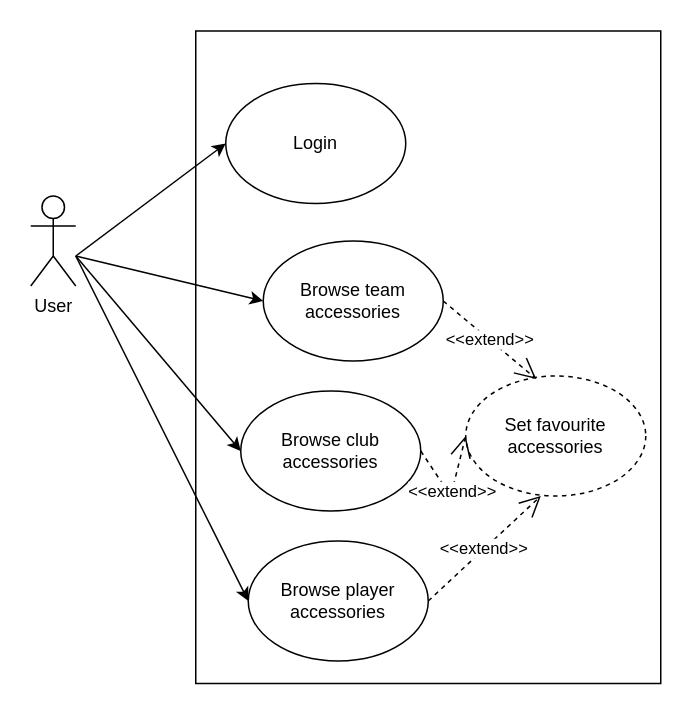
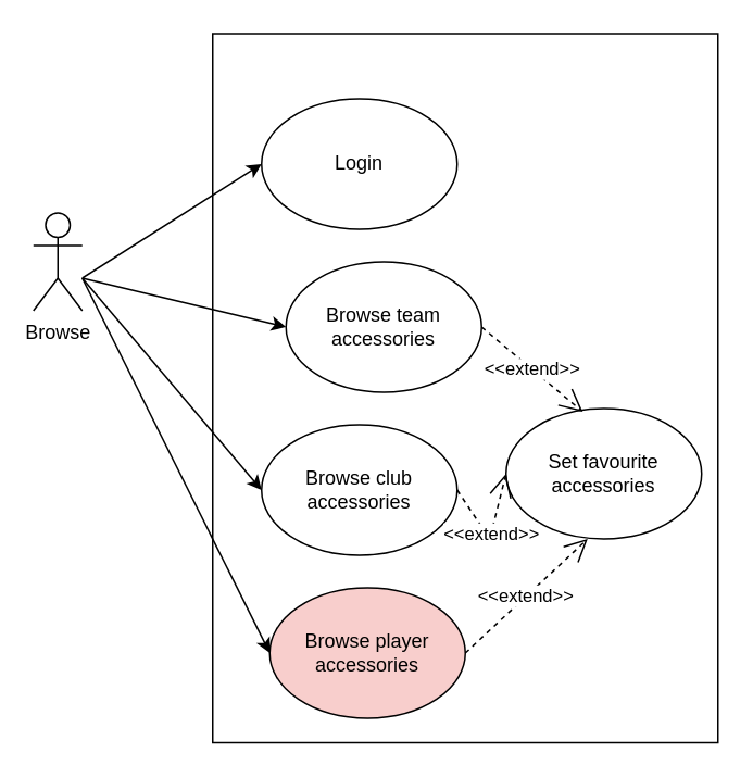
- <mxCell id="4" value="Login&lt;br&gt;" parent="1" vertex="1" style="ellipse;whiteSpace=wrap;html=1;"><mxGeometry x="150" y="55" as="geometry" height="80" width="120" /></mxCell>
+ <mxCell id="4" value="Login&lt;br&gt;" parent="1" vertex="1" style="ellipse;whiteSpace=wrap;html=1;"><mxGeometry as="geometry" height="80" width="120" y="60" x="160" /></mxCell>
- <mxCell id="2" value="User" parent="1" vertex="1" style="shape=umlActor;verticalLabelPosition=bottom;labelBackgroundColor=#ffffff;verticalAlign=top;html=1;outlineConnect=0;"><mxGeometry as="geometry" height="60" width="30" y="130" x="20" /></mxCell>
+ <mxCell id="2" value="Browse" parent="1" vertex="1" style="shape=umlActor;verticalLabelPosition=bottom;labelBackgroundColor=#ffffff;verticalAlign=top;html=1;outlineConnect=0;"><mxGeometry as="geometry" height="60" width="30" y="130" x="20" /></mxCell>
- <mxCell id="6" value="Set favourite accessories&lt;br&gt;" parent="1" vertex="1" style="ellipse;whiteSpace=wrap;html=1;dashed=1;"><mxGeometry as="geometry" height="80" width="120" y="250" x="310" /></mxCell>
+ <mxCell id="6" value="Set favourite accessories&lt;br&gt;" parent="1" vertex="1" style="ellipse;whiteSpace=wrap;html=1;"><mxGeometry as="geometry" height="80" width="120" y="250" x="310" /></mxCell>
- <mxCell id="9" value="Browse player accessories&lt;br&gt;" parent="1" vertex="1" style="ellipse;whiteSpace=wrap;html=1;"><mxGeometry as="geometry" height="80" width="120" y="360" x="165" /></mxCell>
+ <mxCell id="9" value="Browse player accessories&lt;br&gt;" parent="1" vertex="1" style="ellipse;whiteSpace=wrap;html=1;fillColor=#f8cecc;"><mxGeometry as="geometry" height="80" width="120" y="360" x="165" /></mxCell>
